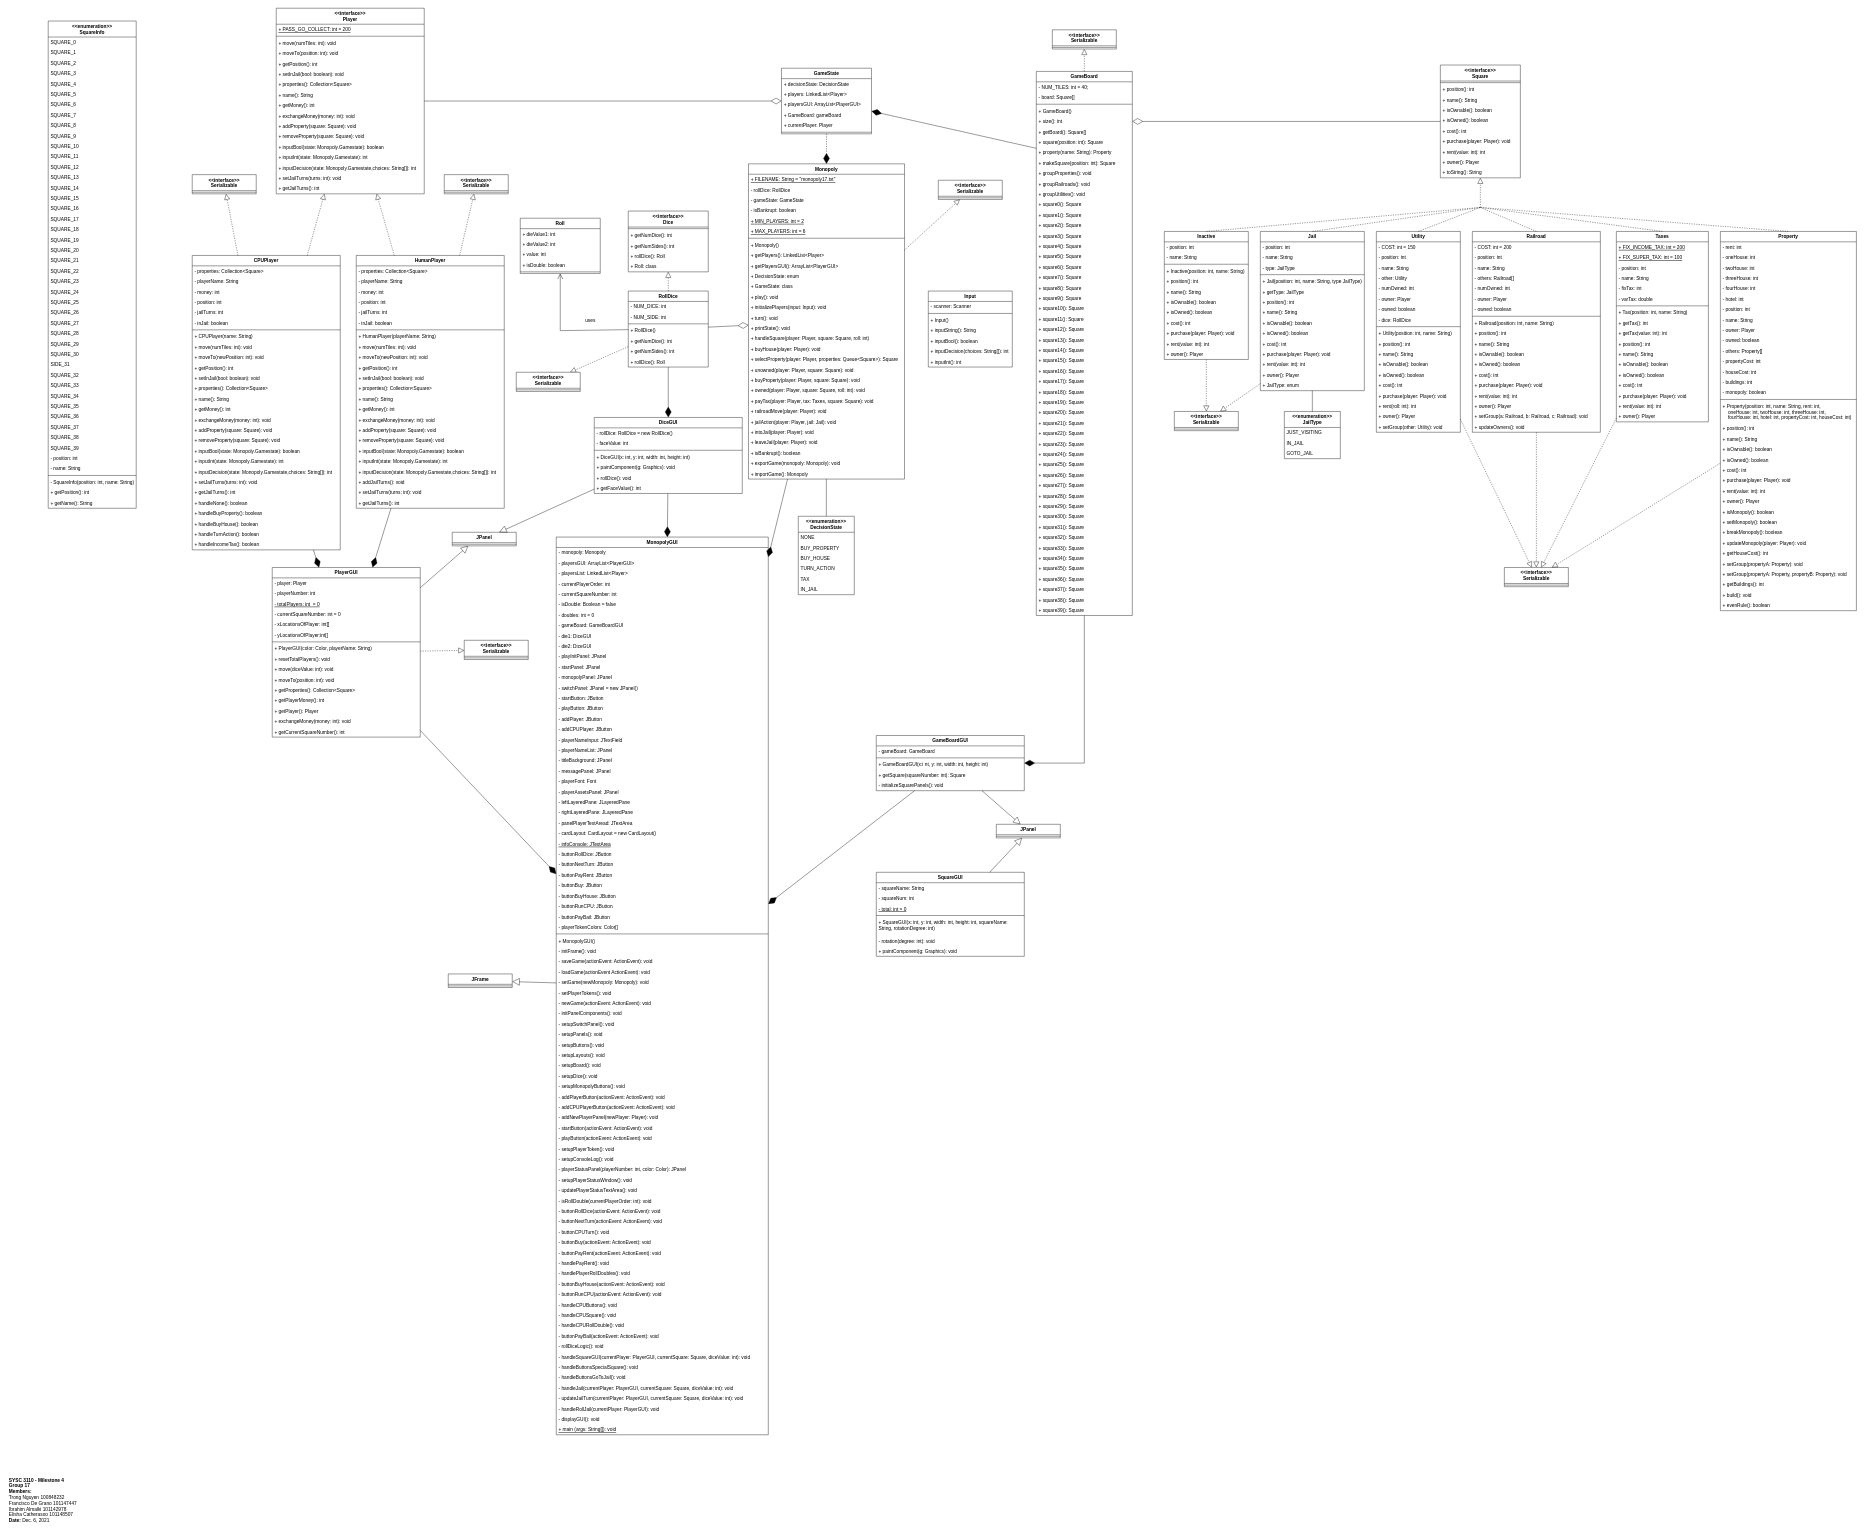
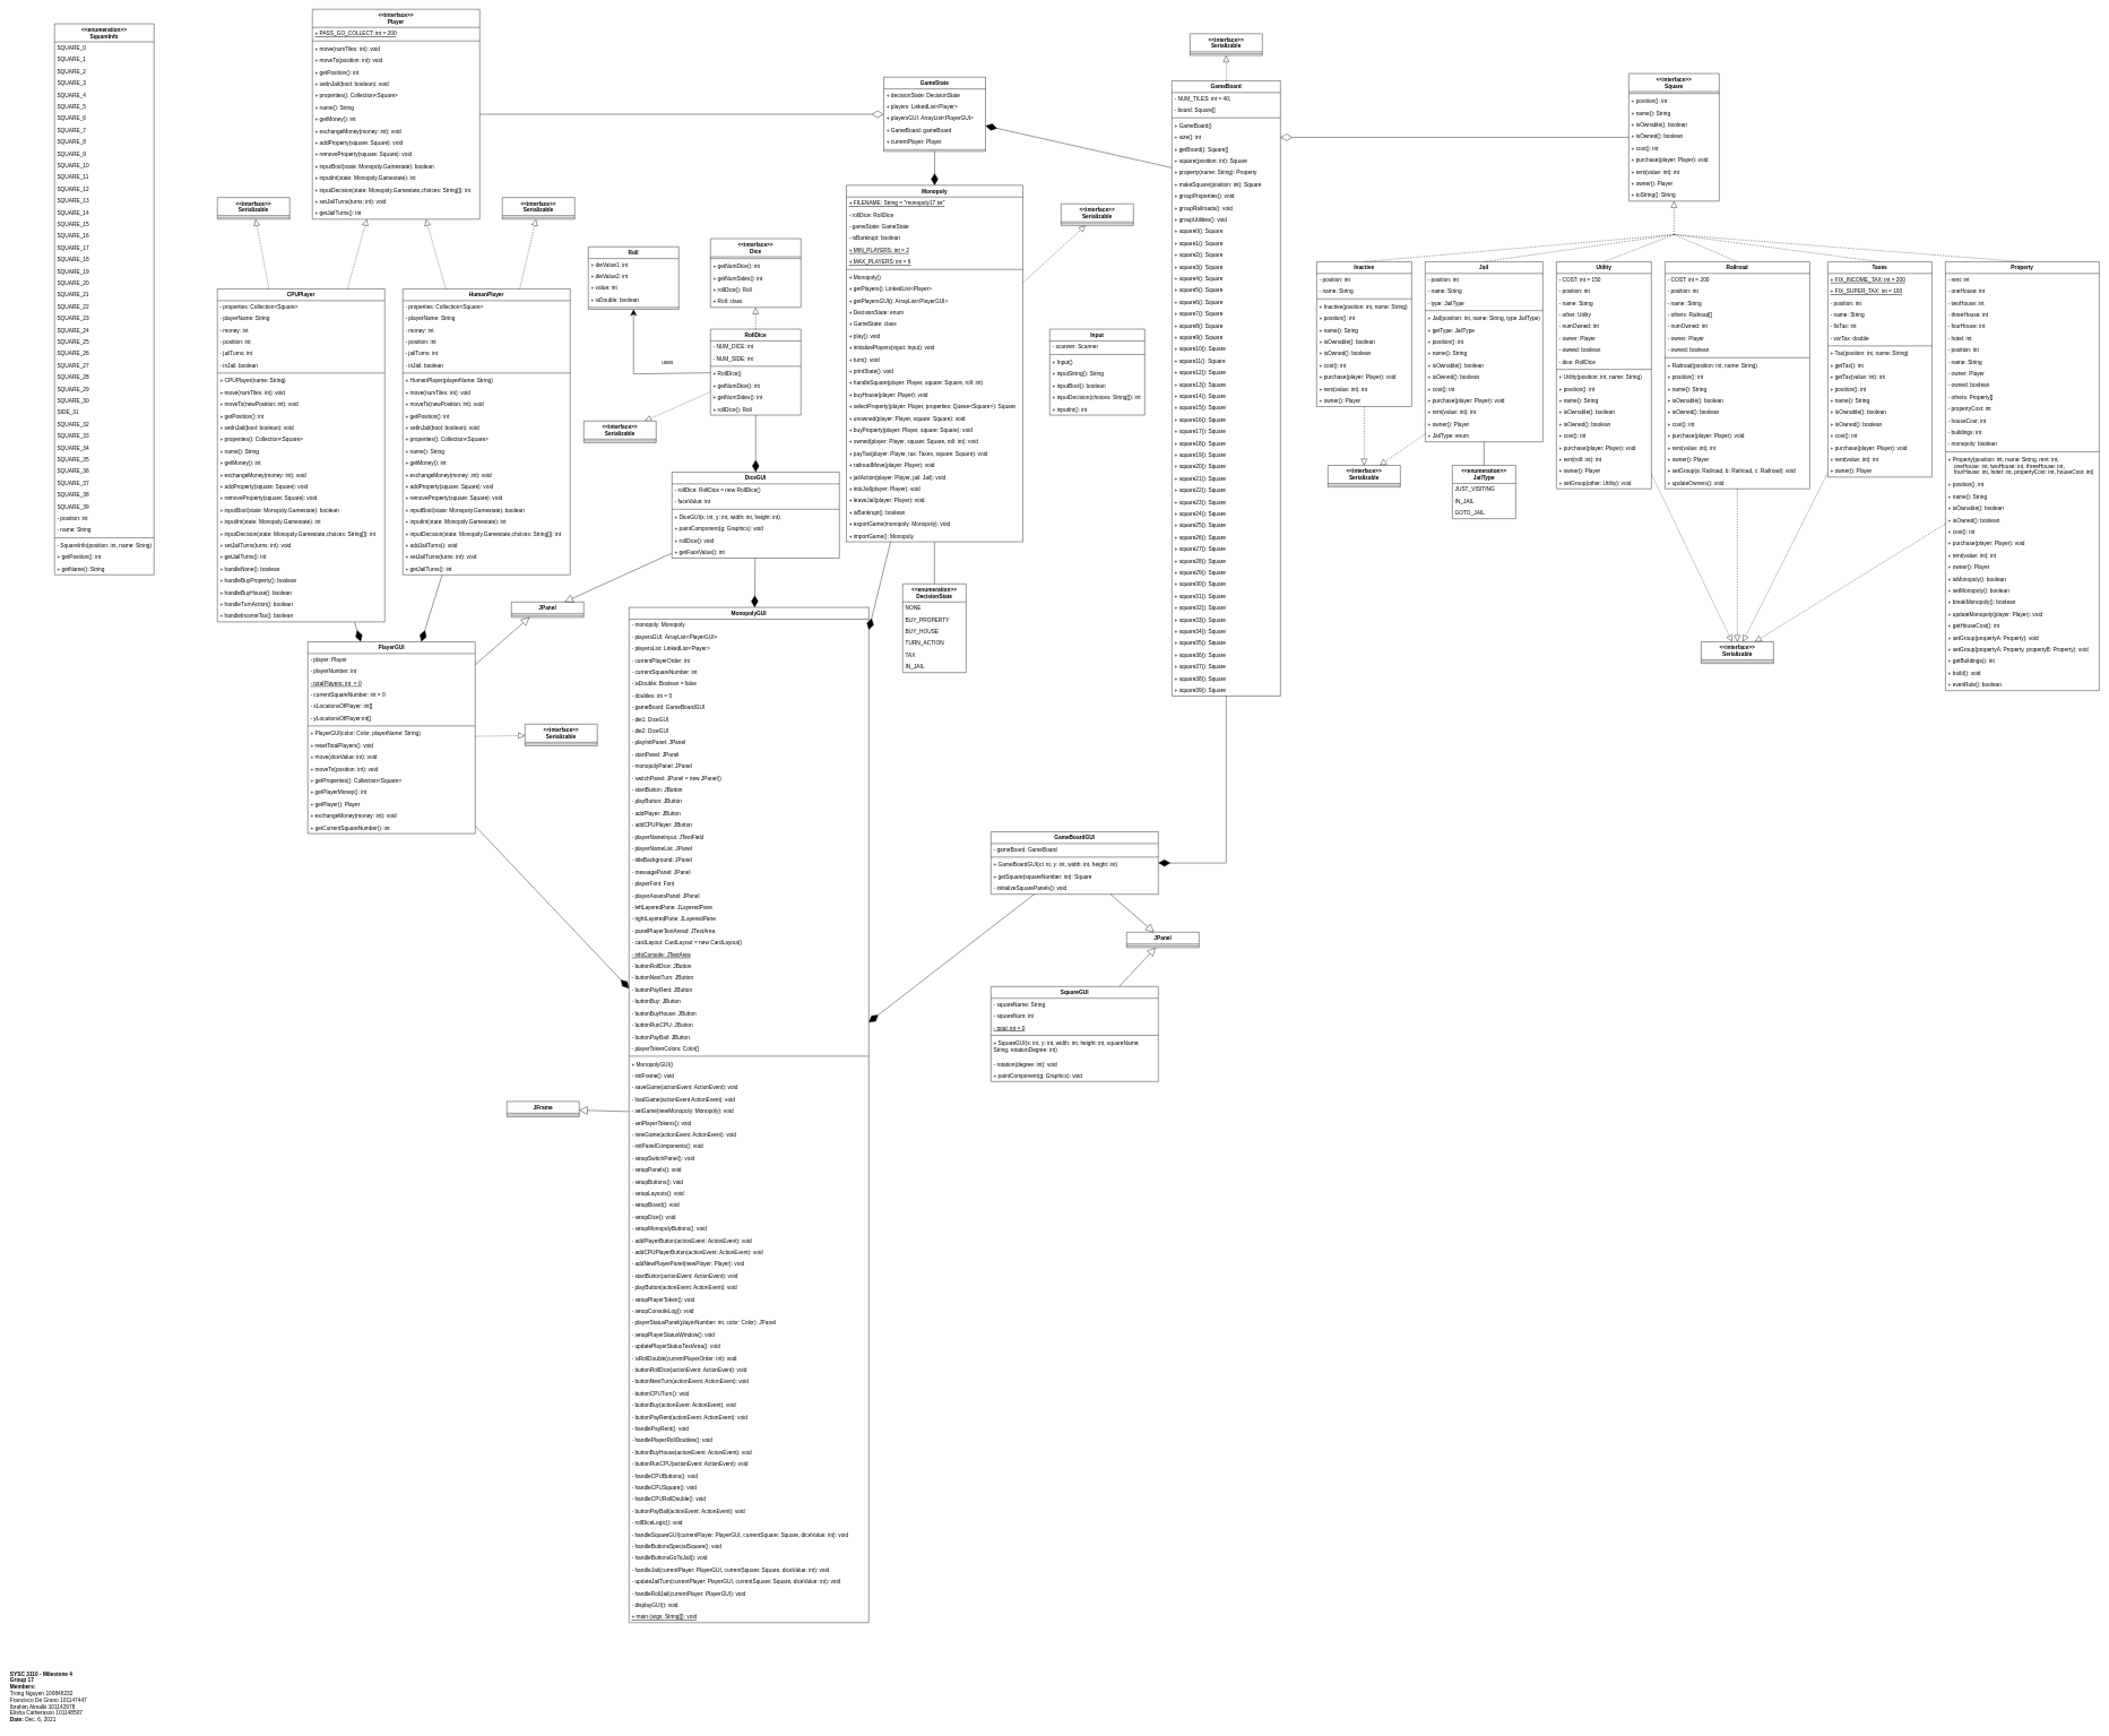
- <mxCell id="320" value="" style="endArrow=diamondThin;endFill=1;endSize=24;html=1;rounded=0;dashed=1;" parent="1" source="312" target="274" edge="1"><mxGeometry width="160" relative="1" as="geometry"><mxPoint x="2130" y="687" as="sourcePoint" /><mxPoint x="2140" y="467" as="targetPoint" /></mxGeometry></mxCell>
+ <mxCell id="320" value="" style="endArrow=diamondThin;endFill=1;endSize=24;html=1;rounded=0;" parent="1" source="312" target="274" edge="1"><mxGeometry width="160" relative="1" as="geometry"><mxPoint x="2130" y="687" as="sourcePoint" /><mxPoint x="2140" y="467" as="targetPoint" /></mxGeometry></mxCell>
- <mxCell id="207" value="" style="endArrow=open;endFill=1;endSize=12;html=1;rounded=0;" parent="1" source="38" target="201" edge="1"><mxGeometry width="160" relative="1" as="geometry"><mxPoint x="1750" y="767" as="sourcePoint" /><mxPoint x="1340" y="717" as="targetPoint" /><Array as="points"><mxPoint x="1400" y="826" /></Array></mxGeometry></mxCell>
+ <mxCell id="207" value="" style="endArrow=classic;endFill=1;endSize=12;html=1;rounded=0;" parent="1" source="38" target="201" edge="1"><mxGeometry width="160" relative="1" as="geometry"><mxPoint x="1750" y="767" as="sourcePoint" /><mxPoint x="1340" y="717" as="targetPoint" /><Array as="points"><mxPoint x="1400" y="826" /></Array></mxGeometry></mxCell>
- <mxCell id="319" value="" style="endArrow=diamondThin;endFill=0;endSize=24;html=1;rounded=0;" parent="1" source="38" target="274" edge="1"><mxGeometry width="160" relative="1" as="geometry"><mxPoint x="1835" y="1145" as="sourcePoint" /><mxPoint x="1725" y="1145" as="targetPoint" /></mxGeometry></mxCell>
